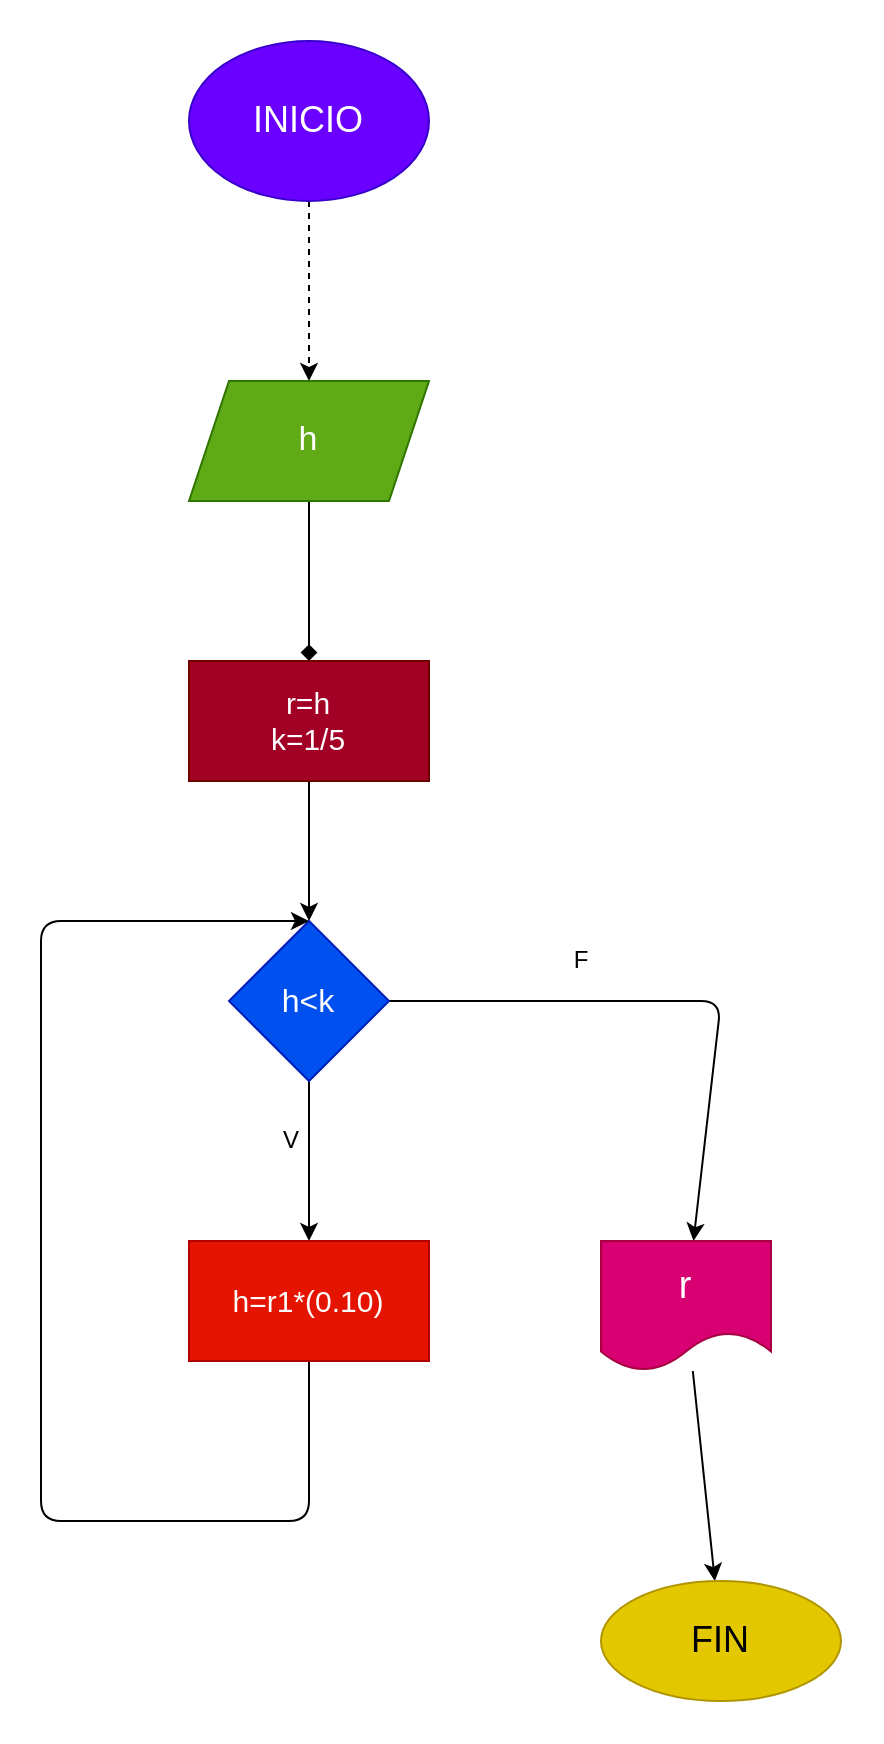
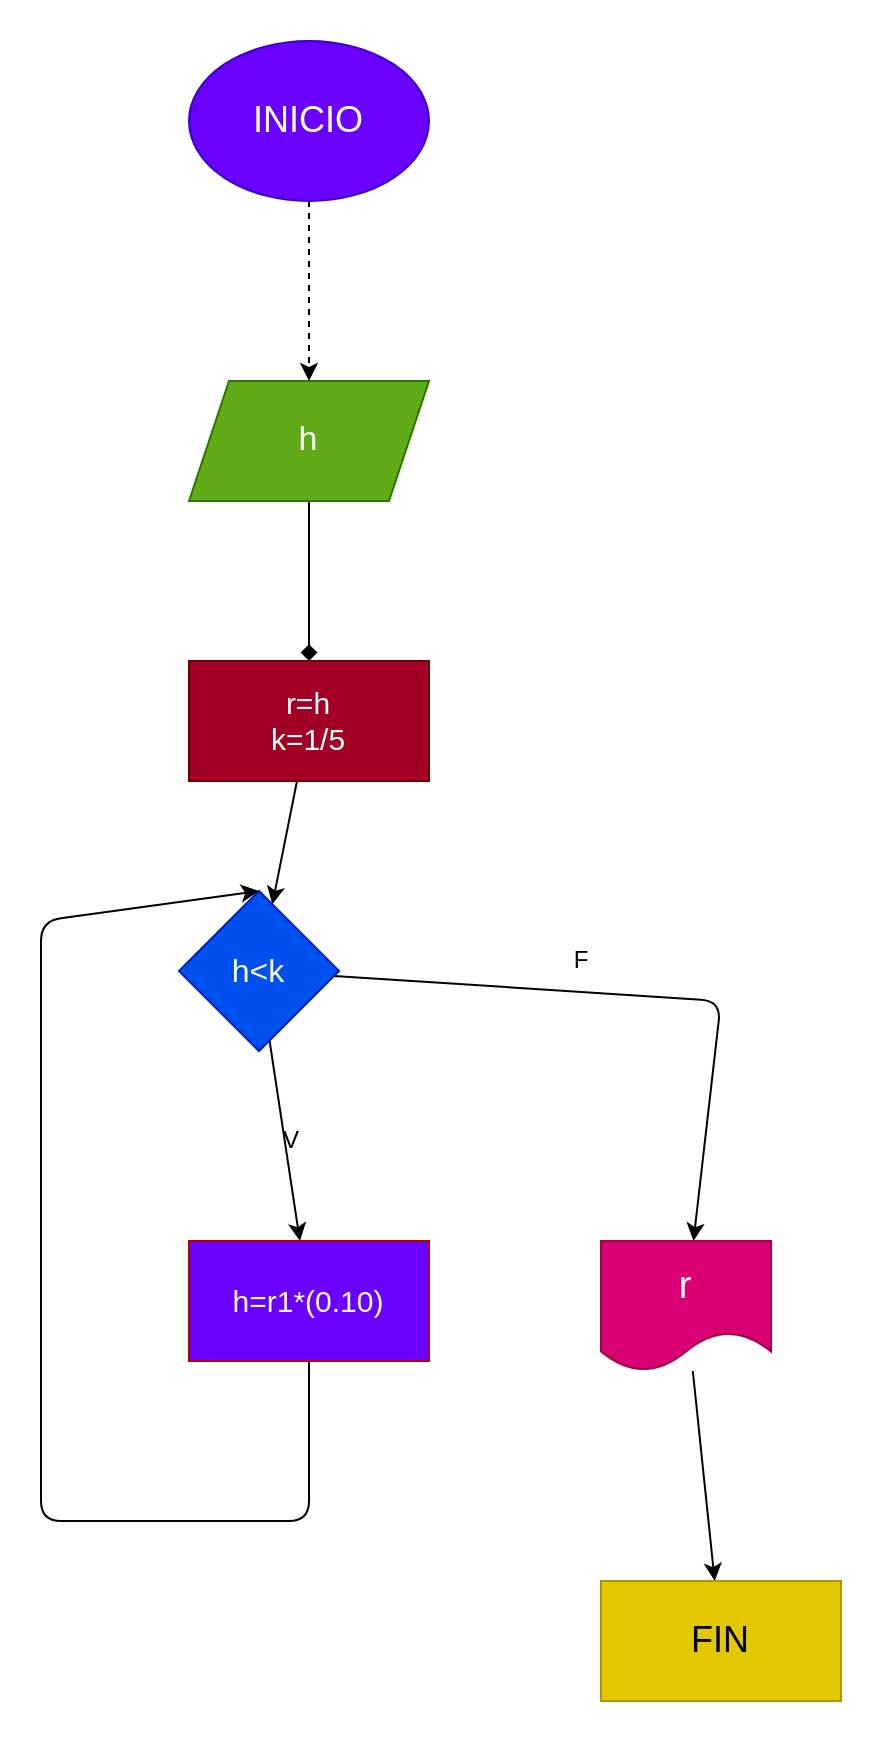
- <mxCell id="10" value="&lt;font style=&quot;font-size: 16px&quot;&gt;h&amp;lt;k&lt;/font&gt;" style="rhombus;whiteSpace=wrap;html=1;fillColor=#0050ef;fontColor=#ffffff;strokeColor=#001DBC;" vertex="1" parent="1"><mxGeometry x="114" y="460" width="80" height="80" as="geometry" /></mxCell>
+ <mxCell id="10" value="&lt;font style=&quot;font-size: 16px&quot;&gt;h&amp;lt;k&lt;/font&gt;" style="rhombus;whiteSpace=wrap;html=1;fillColor=#0050ef;fontColor=#ffffff;strokeColor=#001DBC;" vertex="1" parent="1"><mxGeometry x="89" y="445" width="80" height="80" as="geometry" /></mxCell>
- <mxCell id="12" value="&lt;font style=&quot;font-size: 15px&quot;&gt;h=r1*(0.10)&lt;/font&gt;" style="whiteSpace=wrap;html=1;fillColor=#e51400;fontColor=#ffffff;strokeColor=#B20000;" vertex="1" parent="1"><mxGeometry x="94" y="620" width="120" height="60" as="geometry" /></mxCell>
+ <mxCell id="12" value="&lt;font style=&quot;font-size: 15px&quot;&gt;h=r1*(0.10)&lt;/font&gt;" style="whiteSpace=wrap;html=1;fillColor=#6a00ff;fontColor=#ffffff;strokeColor=#B20000;" vertex="1" parent="1"><mxGeometry x="94" y="620" width="120" height="60" as="geometry" /></mxCell>
- <mxCell id="15" value="&lt;font style=&quot;font-size: 18px&quot;&gt;FIN&lt;/font&gt;" style="ellipse;whiteSpace=wrap;html=1;fillColor=#e3c800;fontColor=#000000;strokeColor=#B09500;" vertex="1" parent="1"><mxGeometry x="300" y="790" width="120" height="60" as="geometry" /></mxCell>
+ <mxCell id="15" value="&lt;font style=&quot;font-size: 18px&quot;&gt;FIN&lt;/font&gt;" style="whiteSpace=wrap;html=1;fillColor=#e3c800;fontColor=#000000;strokeColor=#B09500;rounded=0;" vertex="1" parent="1"><mxGeometry x="300" y="790" width="120" height="60" as="geometry" /></mxCell>
